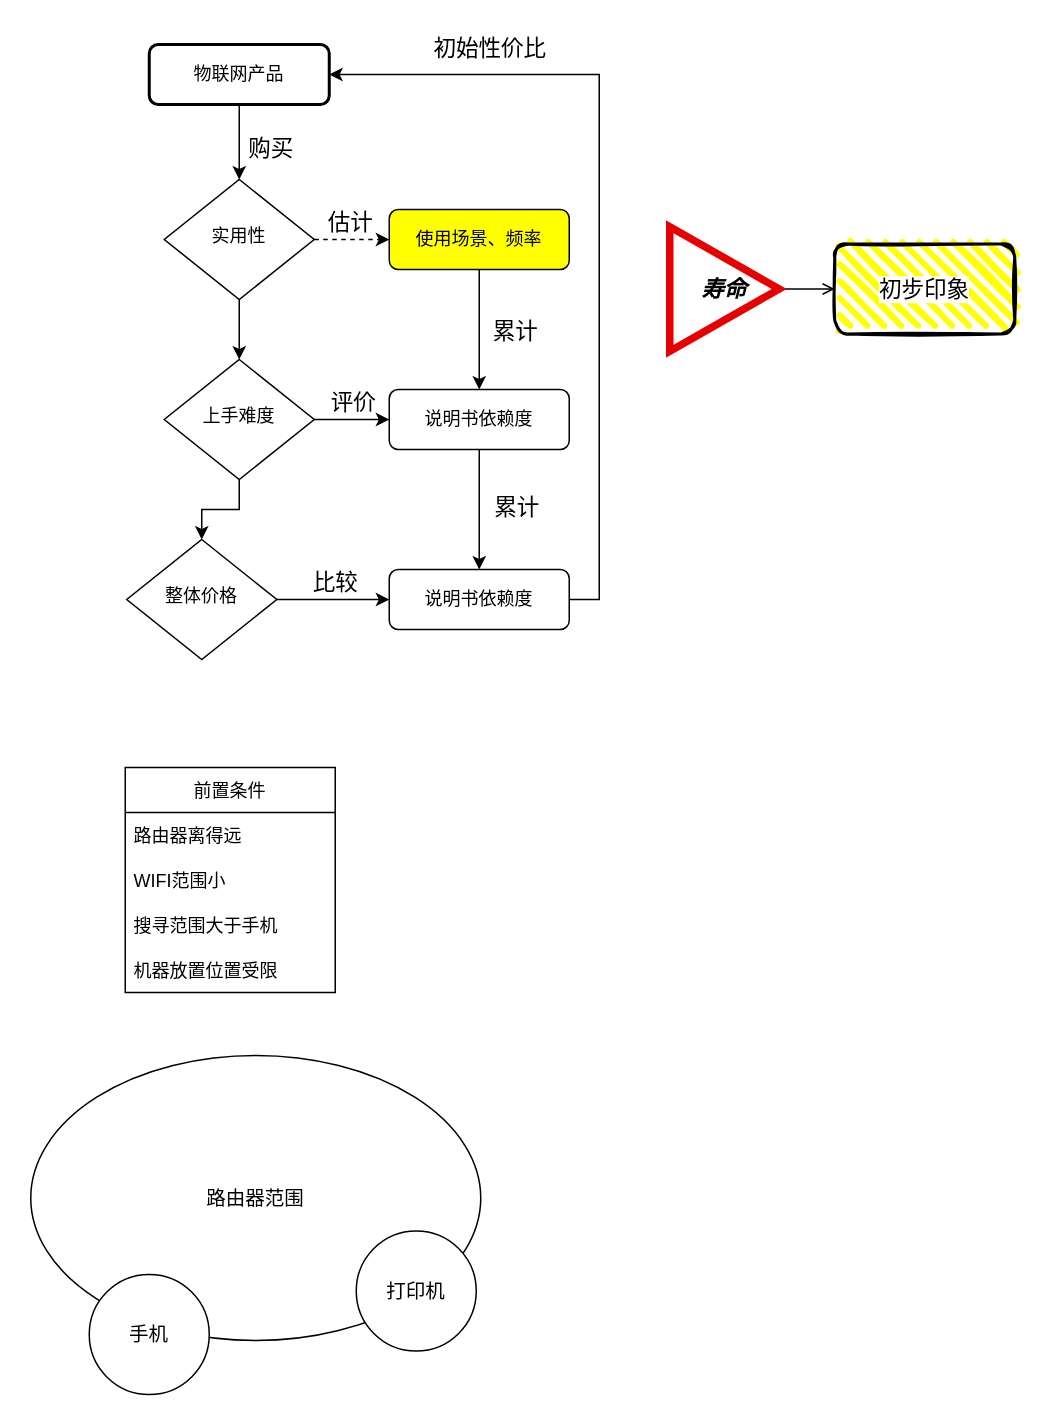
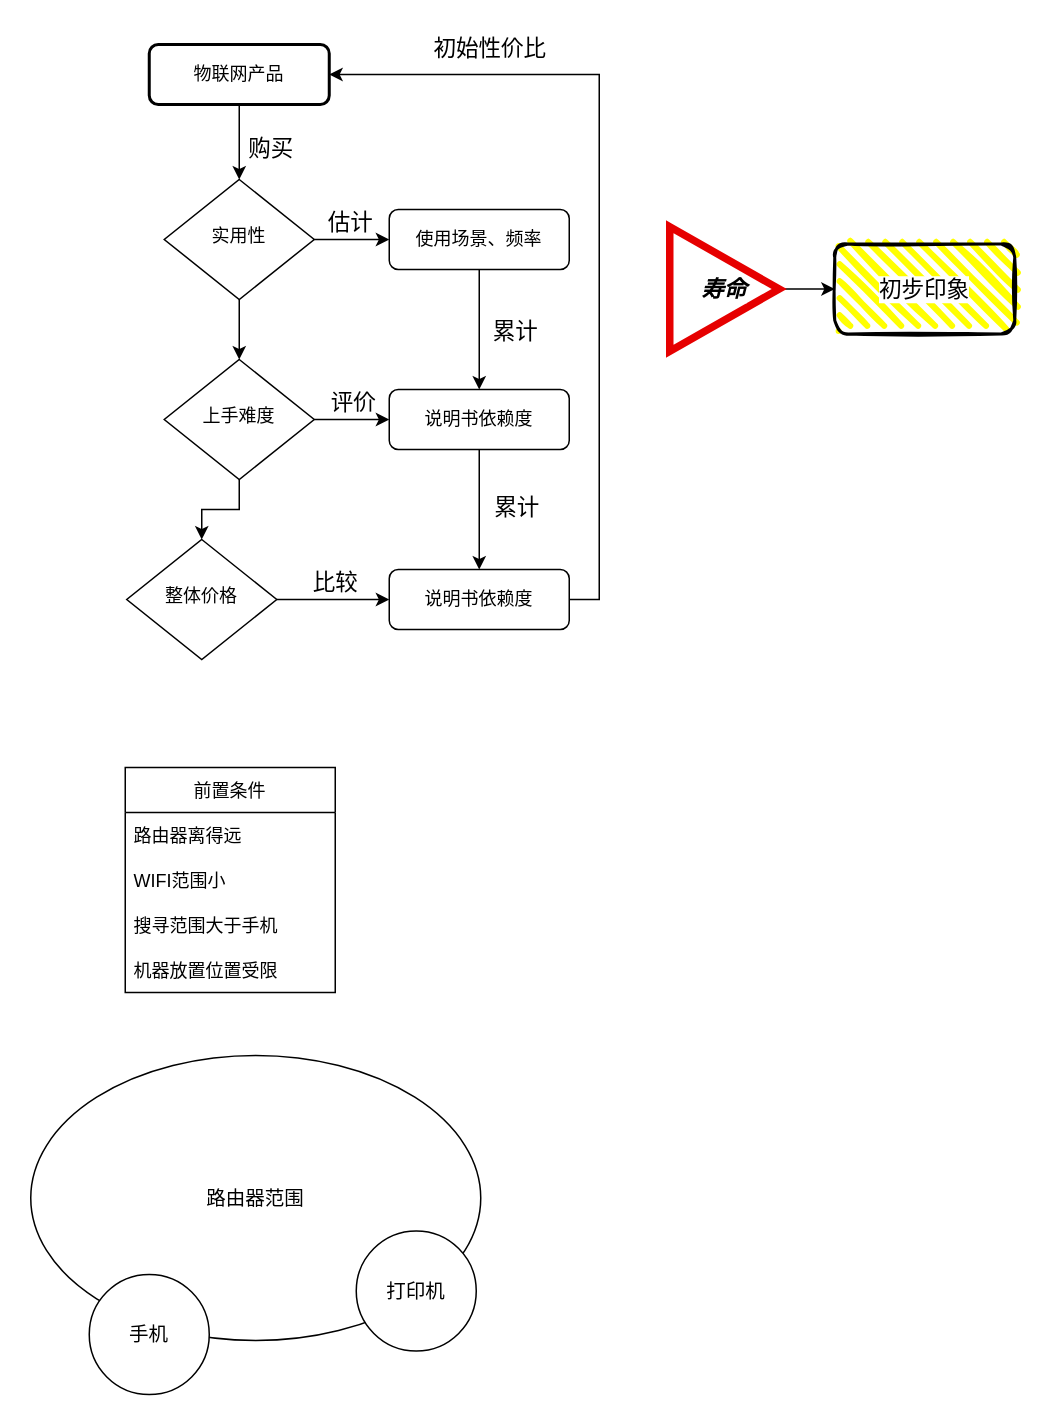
- <mxCell id="6" value="估计" style="edgeStyle=orthogonalEdgeStyle;rounded=0;orthogonalLoop=1;jettySize=auto;html=1;exitX=1;exitY=0.5;exitDx=0;exitDy=0;entryX=0;entryY=0.5;entryDx=0;entryDy=0;labelBackgroundColor=none;strokeColor=default;fontSize=15;dashed=1;" parent="1" source="7" target="9" edge="1"><mxGeometry x="-0.04" y="12" relative="1" as="geometry"><mxPoint as="offset" /></mxGeometry></mxCell>
+ <mxCell id="6" value="估计" style="edgeStyle=orthogonalEdgeStyle;rounded=0;orthogonalLoop=1;jettySize=auto;html=1;exitX=1;exitY=0.5;exitDx=0;exitDy=0;entryX=0;entryY=0.5;entryDx=0;entryDy=0;labelBackgroundColor=none;strokeColor=default;fontSize=15;" parent="1" source="7" target="9" edge="1"><mxGeometry x="-0.04" y="12" relative="1" as="geometry"><mxPoint as="offset" /></mxGeometry></mxCell>
- <mxCell id="9" value="使用场景、频率" style="rounded=1;whiteSpace=wrap;html=1;fontSize=12;glass=0;strokeWidth=1;shadow=0;fillColor=#ffff00;" parent="1" vertex="1"><mxGeometry x="259" y="139" width="120" height="40" as="geometry" /></mxCell>
+ <mxCell id="9" value="使用场景、频率" style="rounded=1;whiteSpace=wrap;html=1;fontSize=12;glass=0;strokeWidth=1;shadow=0;" parent="1" vertex="1"><mxGeometry x="259" y="139" width="120" height="40" as="geometry" /></mxCell>
- <mxCell id="20" style="edgeStyle=orthogonalEdgeStyle;rounded=0;orthogonalLoop=1;jettySize=auto;html=1;exitX=1;exitY=0.5;exitDx=0;exitDy=0;entryX=0;entryY=0.5;entryDx=0;entryDy=0;labelBackgroundColor=none;fontSize=15;fontColor=#000000;strokeColor=default;endArrow=open;" parent="1" source="21" target="22" edge="1"><mxGeometry relative="1" as="geometry" /></mxCell>
+ <mxCell id="20" style="edgeStyle=orthogonalEdgeStyle;rounded=0;orthogonalLoop=1;jettySize=auto;html=1;exitX=1;exitY=0.5;exitDx=0;exitDy=0;entryX=0;entryY=0.5;entryDx=0;entryDy=0;labelBackgroundColor=none;fontSize=15;fontColor=#000000;strokeColor=default;" parent="1" source="21" target="22" edge="1"><mxGeometry relative="1" as="geometry" /></mxCell>
